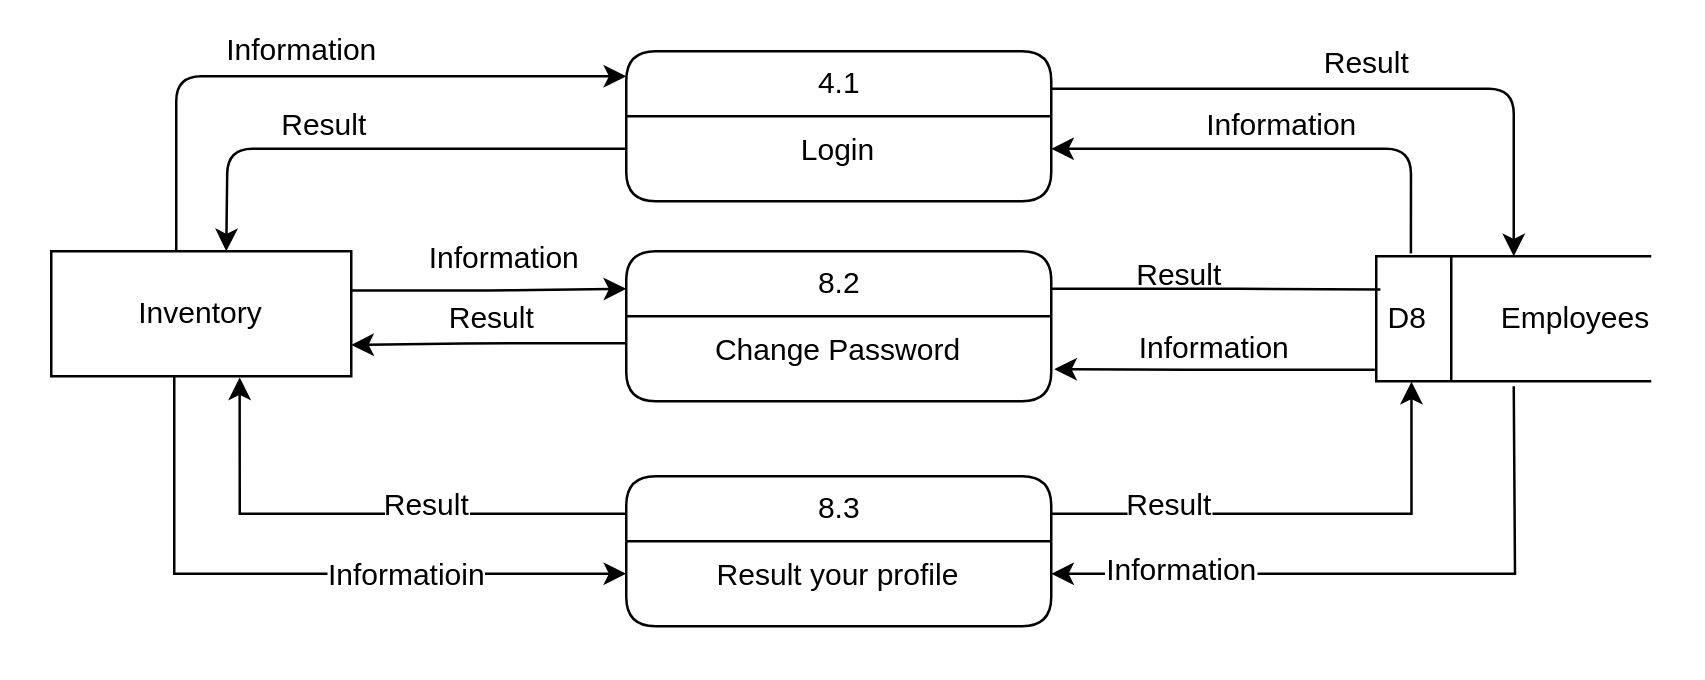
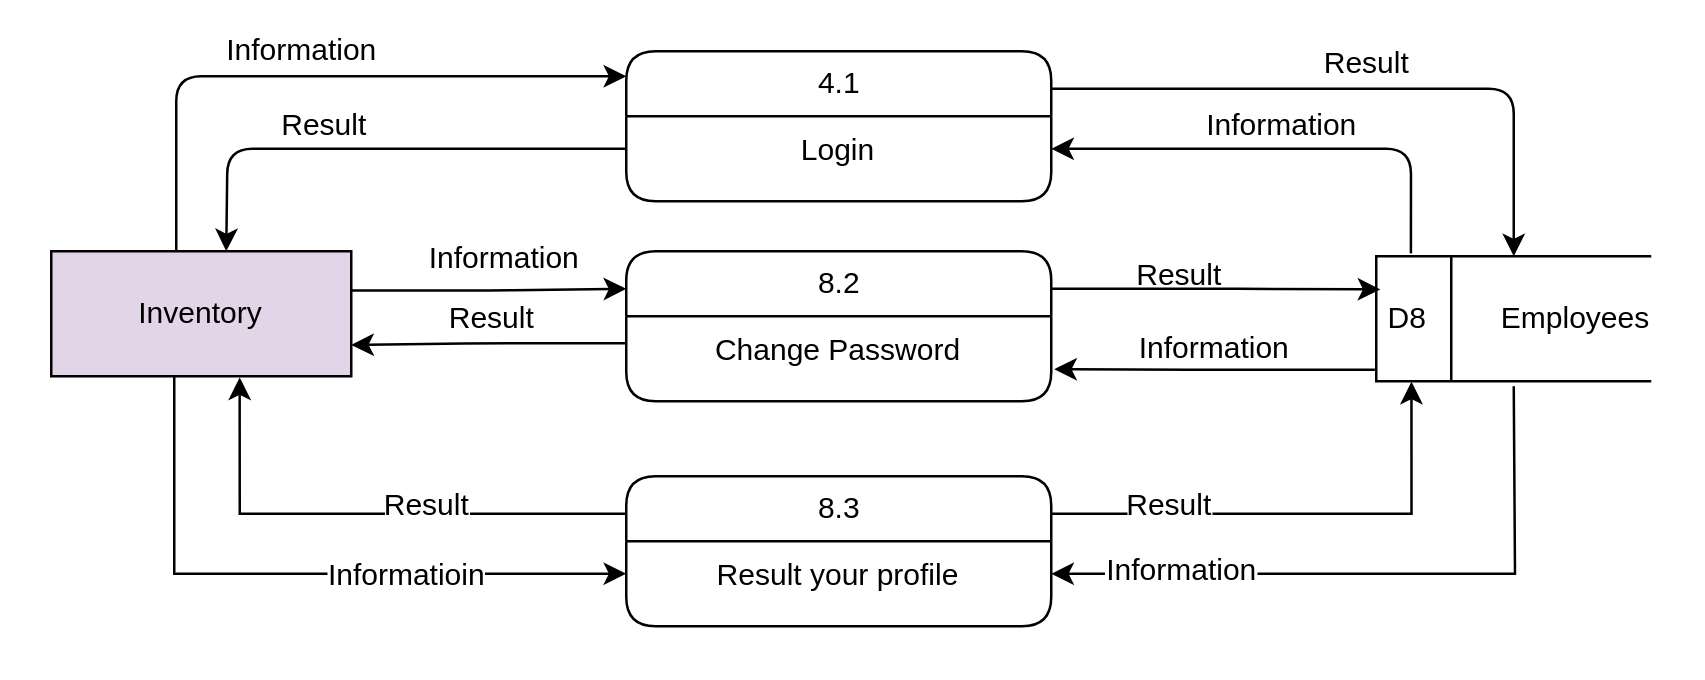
- <mxCell id="19" value="Result" style="edgeStyle=orthogonalEdgeStyle;curved=0;rounded=1;sketch=0;orthogonalLoop=1;jettySize=auto;html=1;exitX=1;exitY=0.25;exitDx=0;exitDy=0;labelBackgroundColor=none;fontFamily=Helvetica;fontSize=12;entryX=0.015;entryY=0.265;entryDx=0;entryDy=0;entryPerimeter=0;endArrow=none;" parent="1" source="11" target="17" edge="1"><mxGeometry x="-0.227" y="5" relative="1" as="geometry"><mxPoint as="offset" /><mxPoint x="561" y="155" as="targetPoint" /></mxGeometry></mxCell>
+ <mxCell id="19" value="Result" style="edgeStyle=orthogonalEdgeStyle;curved=0;rounded=1;sketch=0;orthogonalLoop=1;jettySize=auto;html=1;exitX=1;exitY=0.25;exitDx=0;exitDy=0;labelBackgroundColor=none;fontFamily=Helvetica;fontSize=12;entryX=0.015;entryY=0.265;entryDx=0;entryDy=0;entryPerimeter=0;" parent="1" source="11" target="17" edge="1"><mxGeometry x="-0.227" y="5" relative="1" as="geometry"><mxPoint as="offset" /><mxPoint x="561" y="155" as="targetPoint" /></mxGeometry></mxCell>
- <mxCell id="6" value="&lt;font style=&quot;font-size: 12px&quot;&gt;Inventory&lt;/font&gt;" style="rounded=0;whiteSpace=wrap;html=1;fontFamily=Helvetica;fontSize=12;" parent="1" vertex="1"><mxGeometry x="20" y="100" width="120" height="50" as="geometry" /></mxCell>
+ <mxCell id="6" value="&lt;font style=&quot;font-size: 12px&quot;&gt;Inventory&lt;/font&gt;" style="rounded=0;whiteSpace=wrap;html=1;fontFamily=Helvetica;fontSize=12;fillColor=#e1d5e7;" parent="1" vertex="1"><mxGeometry x="20" y="100" width="120" height="50" as="geometry" /></mxCell>
